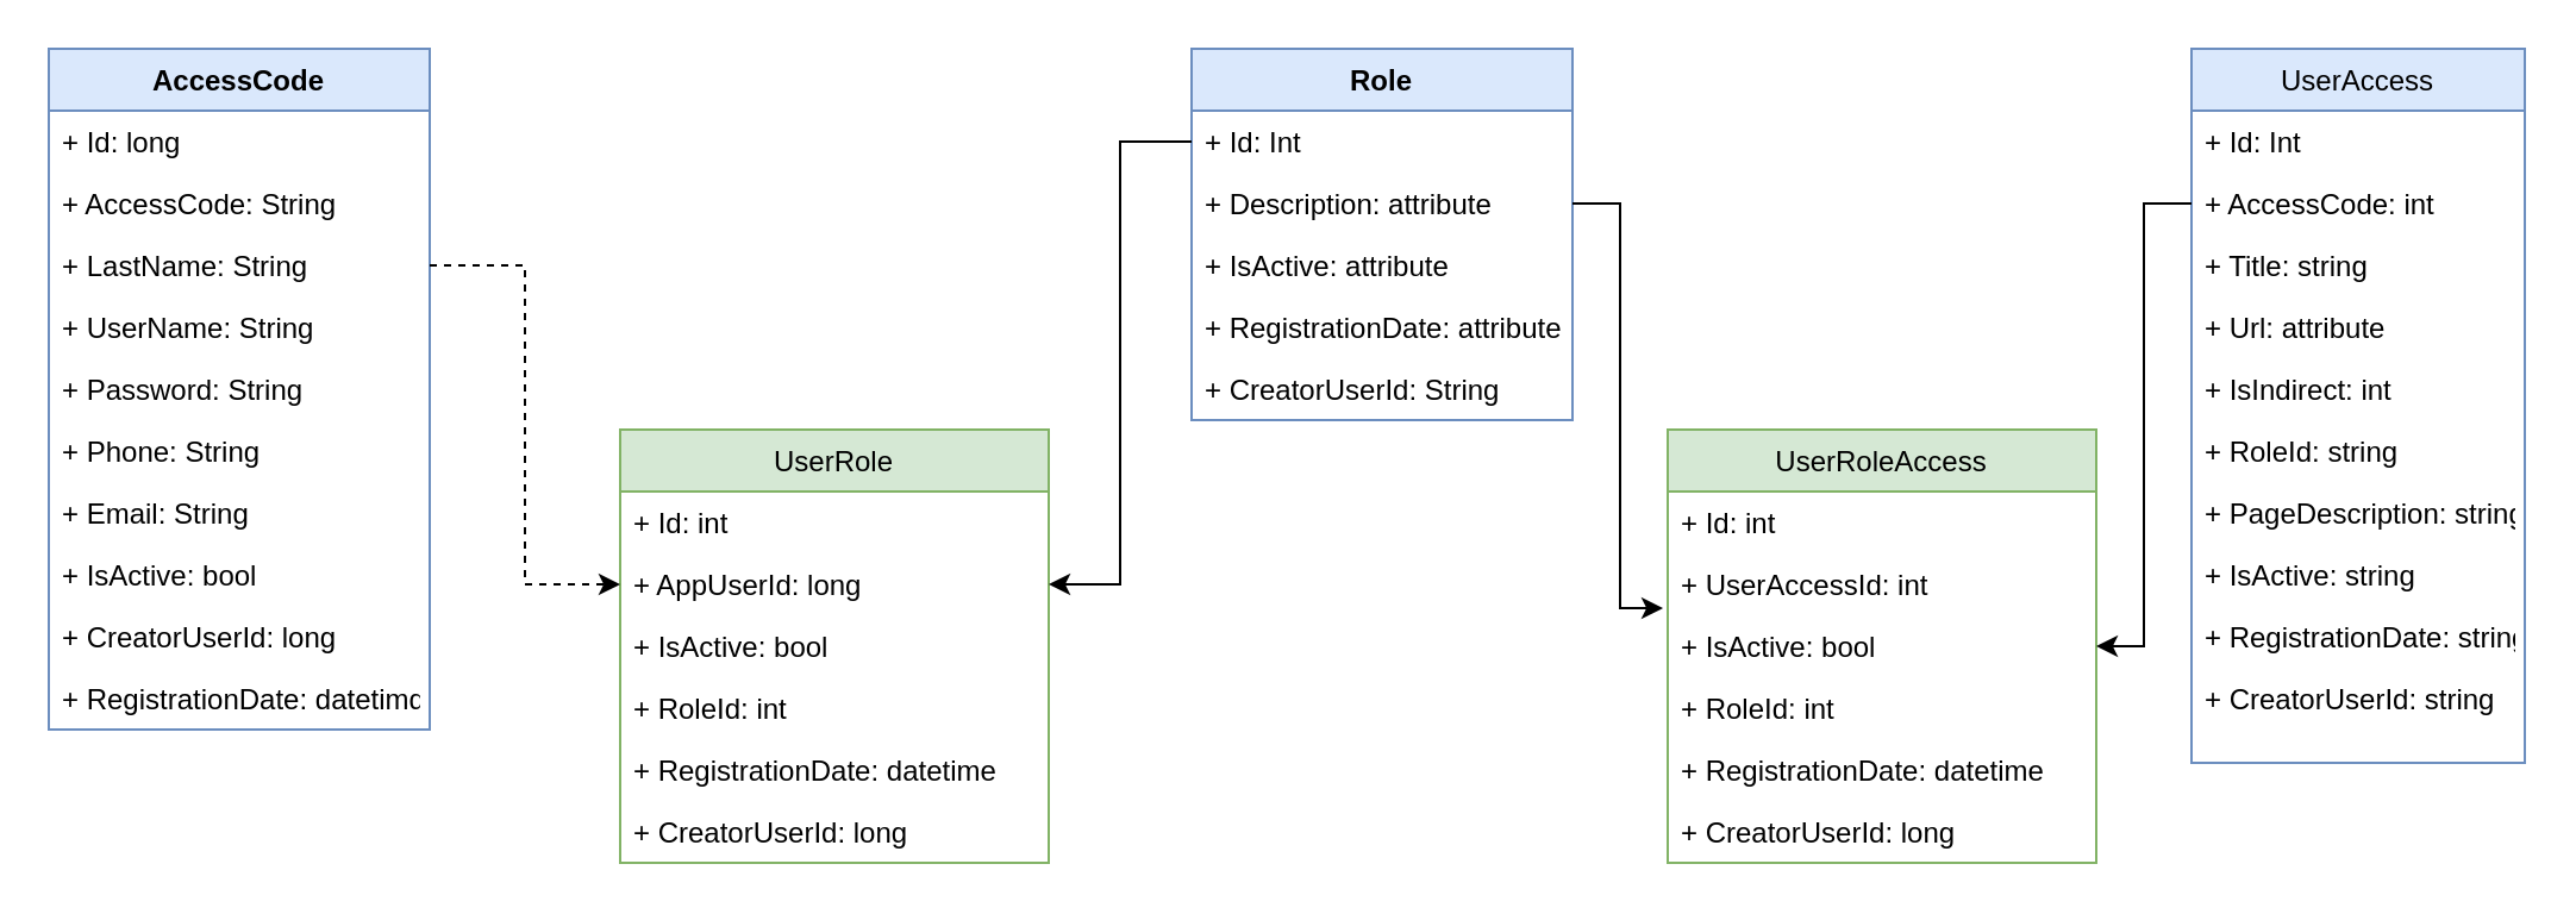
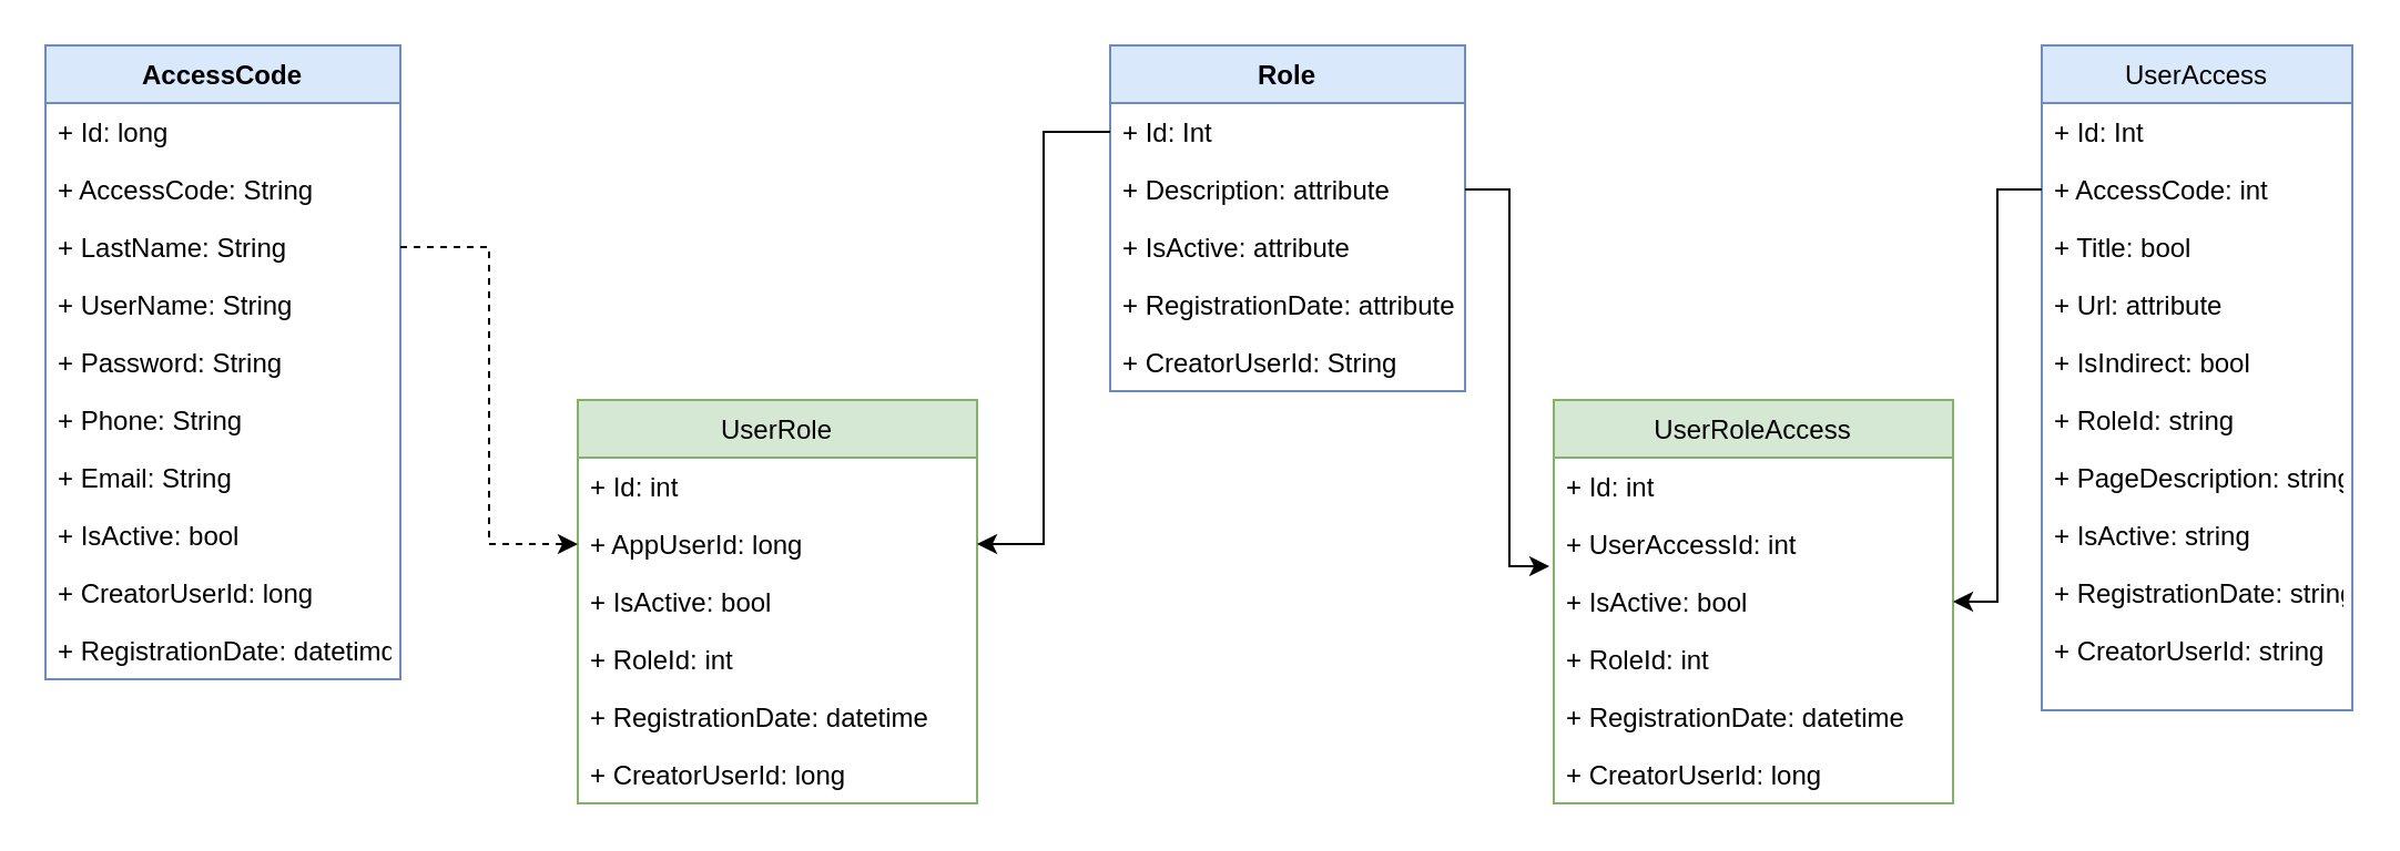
- <mxCell id="30" value="+ Title: string" style="text;strokeColor=none;fillColor=none;align=left;verticalAlign=top;spacingLeft=4;spacingRight=4;overflow=hidden;rotatable=0;points=[[0,0.5],[1,0.5]];portConstraint=eastwest;" vertex="1" parent="27"><mxGeometry y="78" width="140" height="26" as="geometry" /></mxCell>
+ <mxCell id="30" value="+ Title: bool" style="text;strokeColor=none;fillColor=none;align=left;verticalAlign=top;spacingLeft=4;spacingRight=4;overflow=hidden;rotatable=0;points=[[0,0.5],[1,0.5]];portConstraint=eastwest;" vertex="1" parent="27"><mxGeometry y="78" width="140" height="26" as="geometry" /></mxCell>
- <mxCell id="32" value="+ IsIndirect: int" style="text;strokeColor=none;fillColor=none;align=left;verticalAlign=top;spacingLeft=4;spacingRight=4;overflow=hidden;rotatable=0;points=[[0,0.5],[1,0.5]];portConstraint=eastwest;" vertex="1" parent="27"><mxGeometry y="130" width="140" height="26" as="geometry" /></mxCell>
+ <mxCell id="32" value="+ IsIndirect: bool" style="text;strokeColor=none;fillColor=none;align=left;verticalAlign=top;spacingLeft=4;spacingRight=4;overflow=hidden;rotatable=0;points=[[0,0.5],[1,0.5]];portConstraint=eastwest;" vertex="1" parent="27"><mxGeometry y="130" width="140" height="26" as="geometry" /></mxCell>
